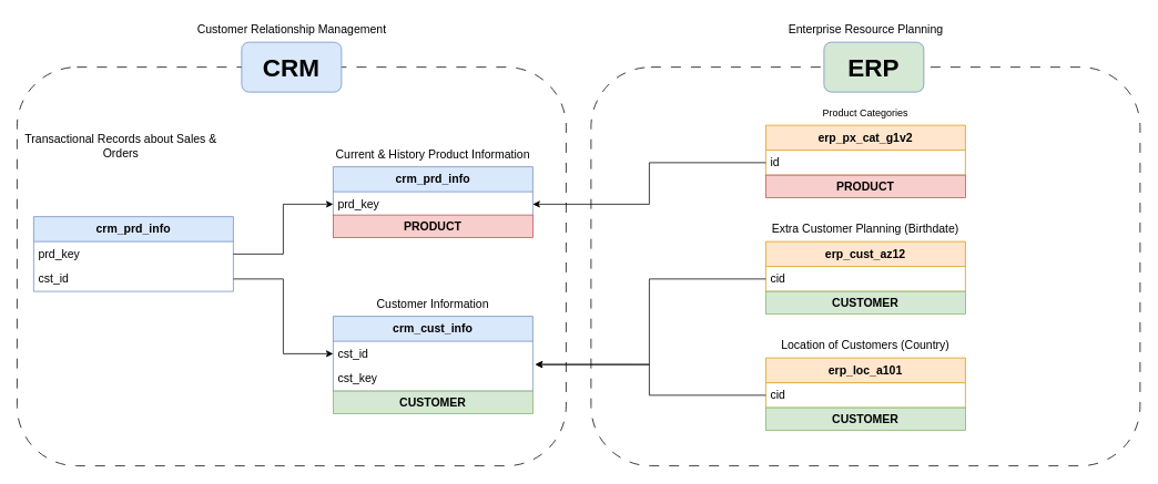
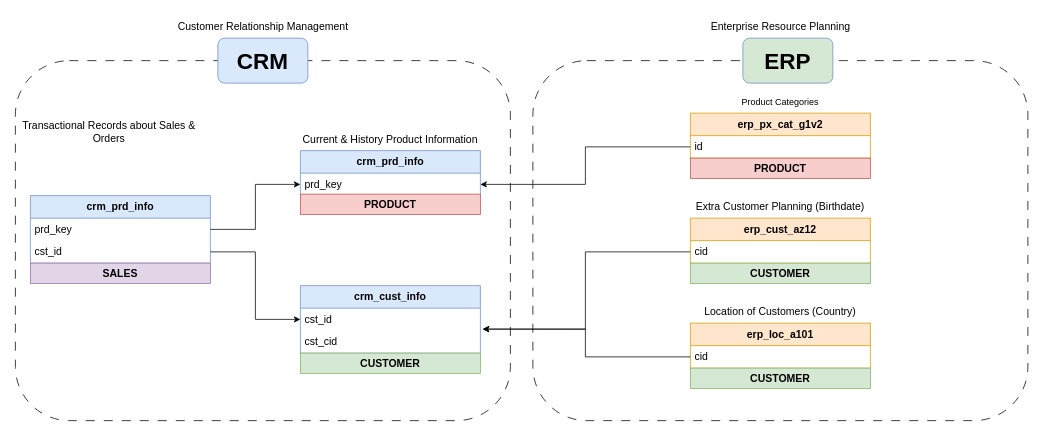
+ <mxCell id="35" value="&lt;font style=&quot;font-size: 14px;&quot;&gt;&lt;b&gt;SALES&lt;/b&gt;&lt;/font&gt;" style="rounded=0;whiteSpace=wrap;html=1;fillColor=#e1d5e7;strokeColor=#9673a6;" parent="1" vertex="1"><mxGeometry x="40" y="350" width="240" height="27" as="geometry" /></mxCell>
- <mxCell id="6" value="&lt;font style=&quot;font-size: 14px;&quot;&gt;Customer Information&lt;/font&gt;" style="whiteSpace=wrap;html=1;strokeColor=none;fillColor=none;glass=0;dashed=1;dashPattern=12 12;" parent="1" vertex="1"><mxGeometry x="400" y="350" width="240" height="30" as="geometry" /></mxCell>
- <mxCell id="5" value="&lt;font style=&quot;font-size: 14px;&quot;&gt;cst_key&lt;/font&gt;" style="text;strokeColor=none;fillColor=none;align=left;verticalAlign=middle;spacingLeft=4;spacingRight=4;overflow=hidden;points=[[0,0.5],[1,0.5]];portConstraint=eastwest;rotatable=0;whiteSpace=wrap;html=1;" parent="3" vertex="1"><mxGeometry y="60" width="240" height="30" as="geometry" /></mxCell>
+ <mxCell id="5" value="&lt;font style=&quot;font-size: 14px;&quot;&gt;cst_cid&lt;/font&gt;" style="text;strokeColor=none;fillColor=none;align=left;verticalAlign=middle;spacingLeft=4;spacingRight=4;overflow=hidden;points=[[0,0.5],[1,0.5]];portConstraint=eastwest;rotatable=0;whiteSpace=wrap;html=1;" parent="3" vertex="1"><mxGeometry y="60" width="240" height="30" as="geometry" /></mxCell>
